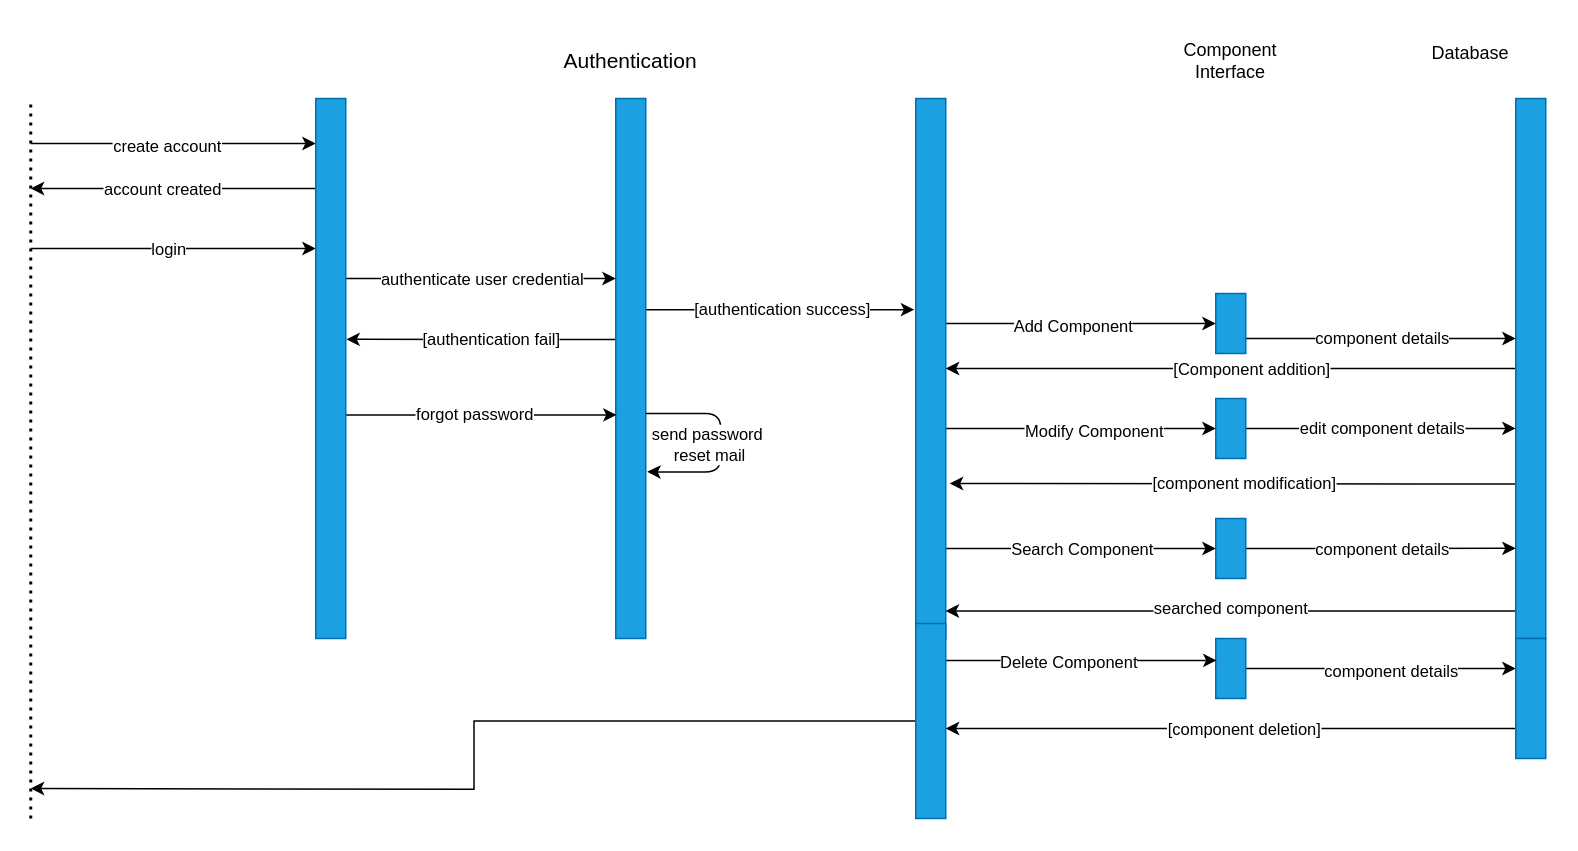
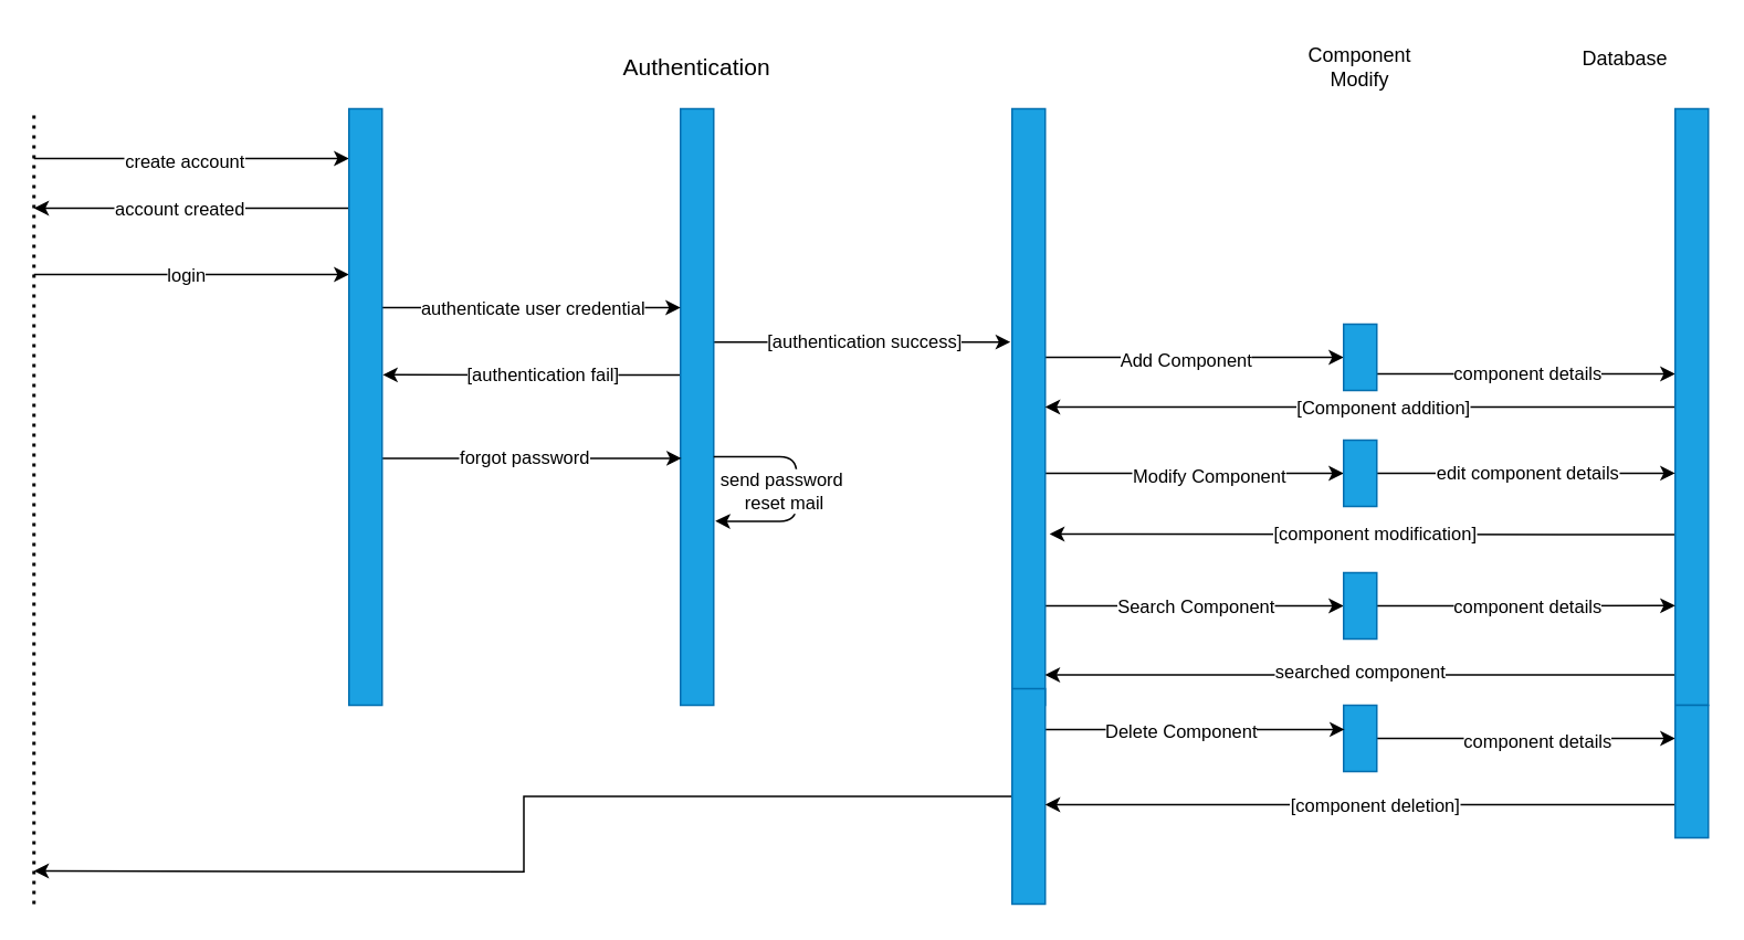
- <mxCell id="37" value="&lt;div&gt;Component&lt;/div&gt;&lt;div&gt;Interface&lt;br&gt;&lt;/div&gt;" style="text;html=1;strokeColor=none;fillColor=none;align=center;verticalAlign=middle;whiteSpace=wrap;rounded=0;" vertex="1" parent="1"><mxGeometry x="790" y="25" width="60" height="30" as="geometry" /></mxCell>
+ <mxCell id="37" value="&lt;div&gt;Component&lt;/div&gt;&lt;div&gt;Modify&lt;br&gt;&lt;/div&gt;" style="text;html=1;strokeColor=none;fillColor=none;align=center;verticalAlign=middle;whiteSpace=wrap;rounded=0;" vertex="1" parent="1"><mxGeometry x="790" y="25" width="60" height="30" as="geometry" /></mxCell>
